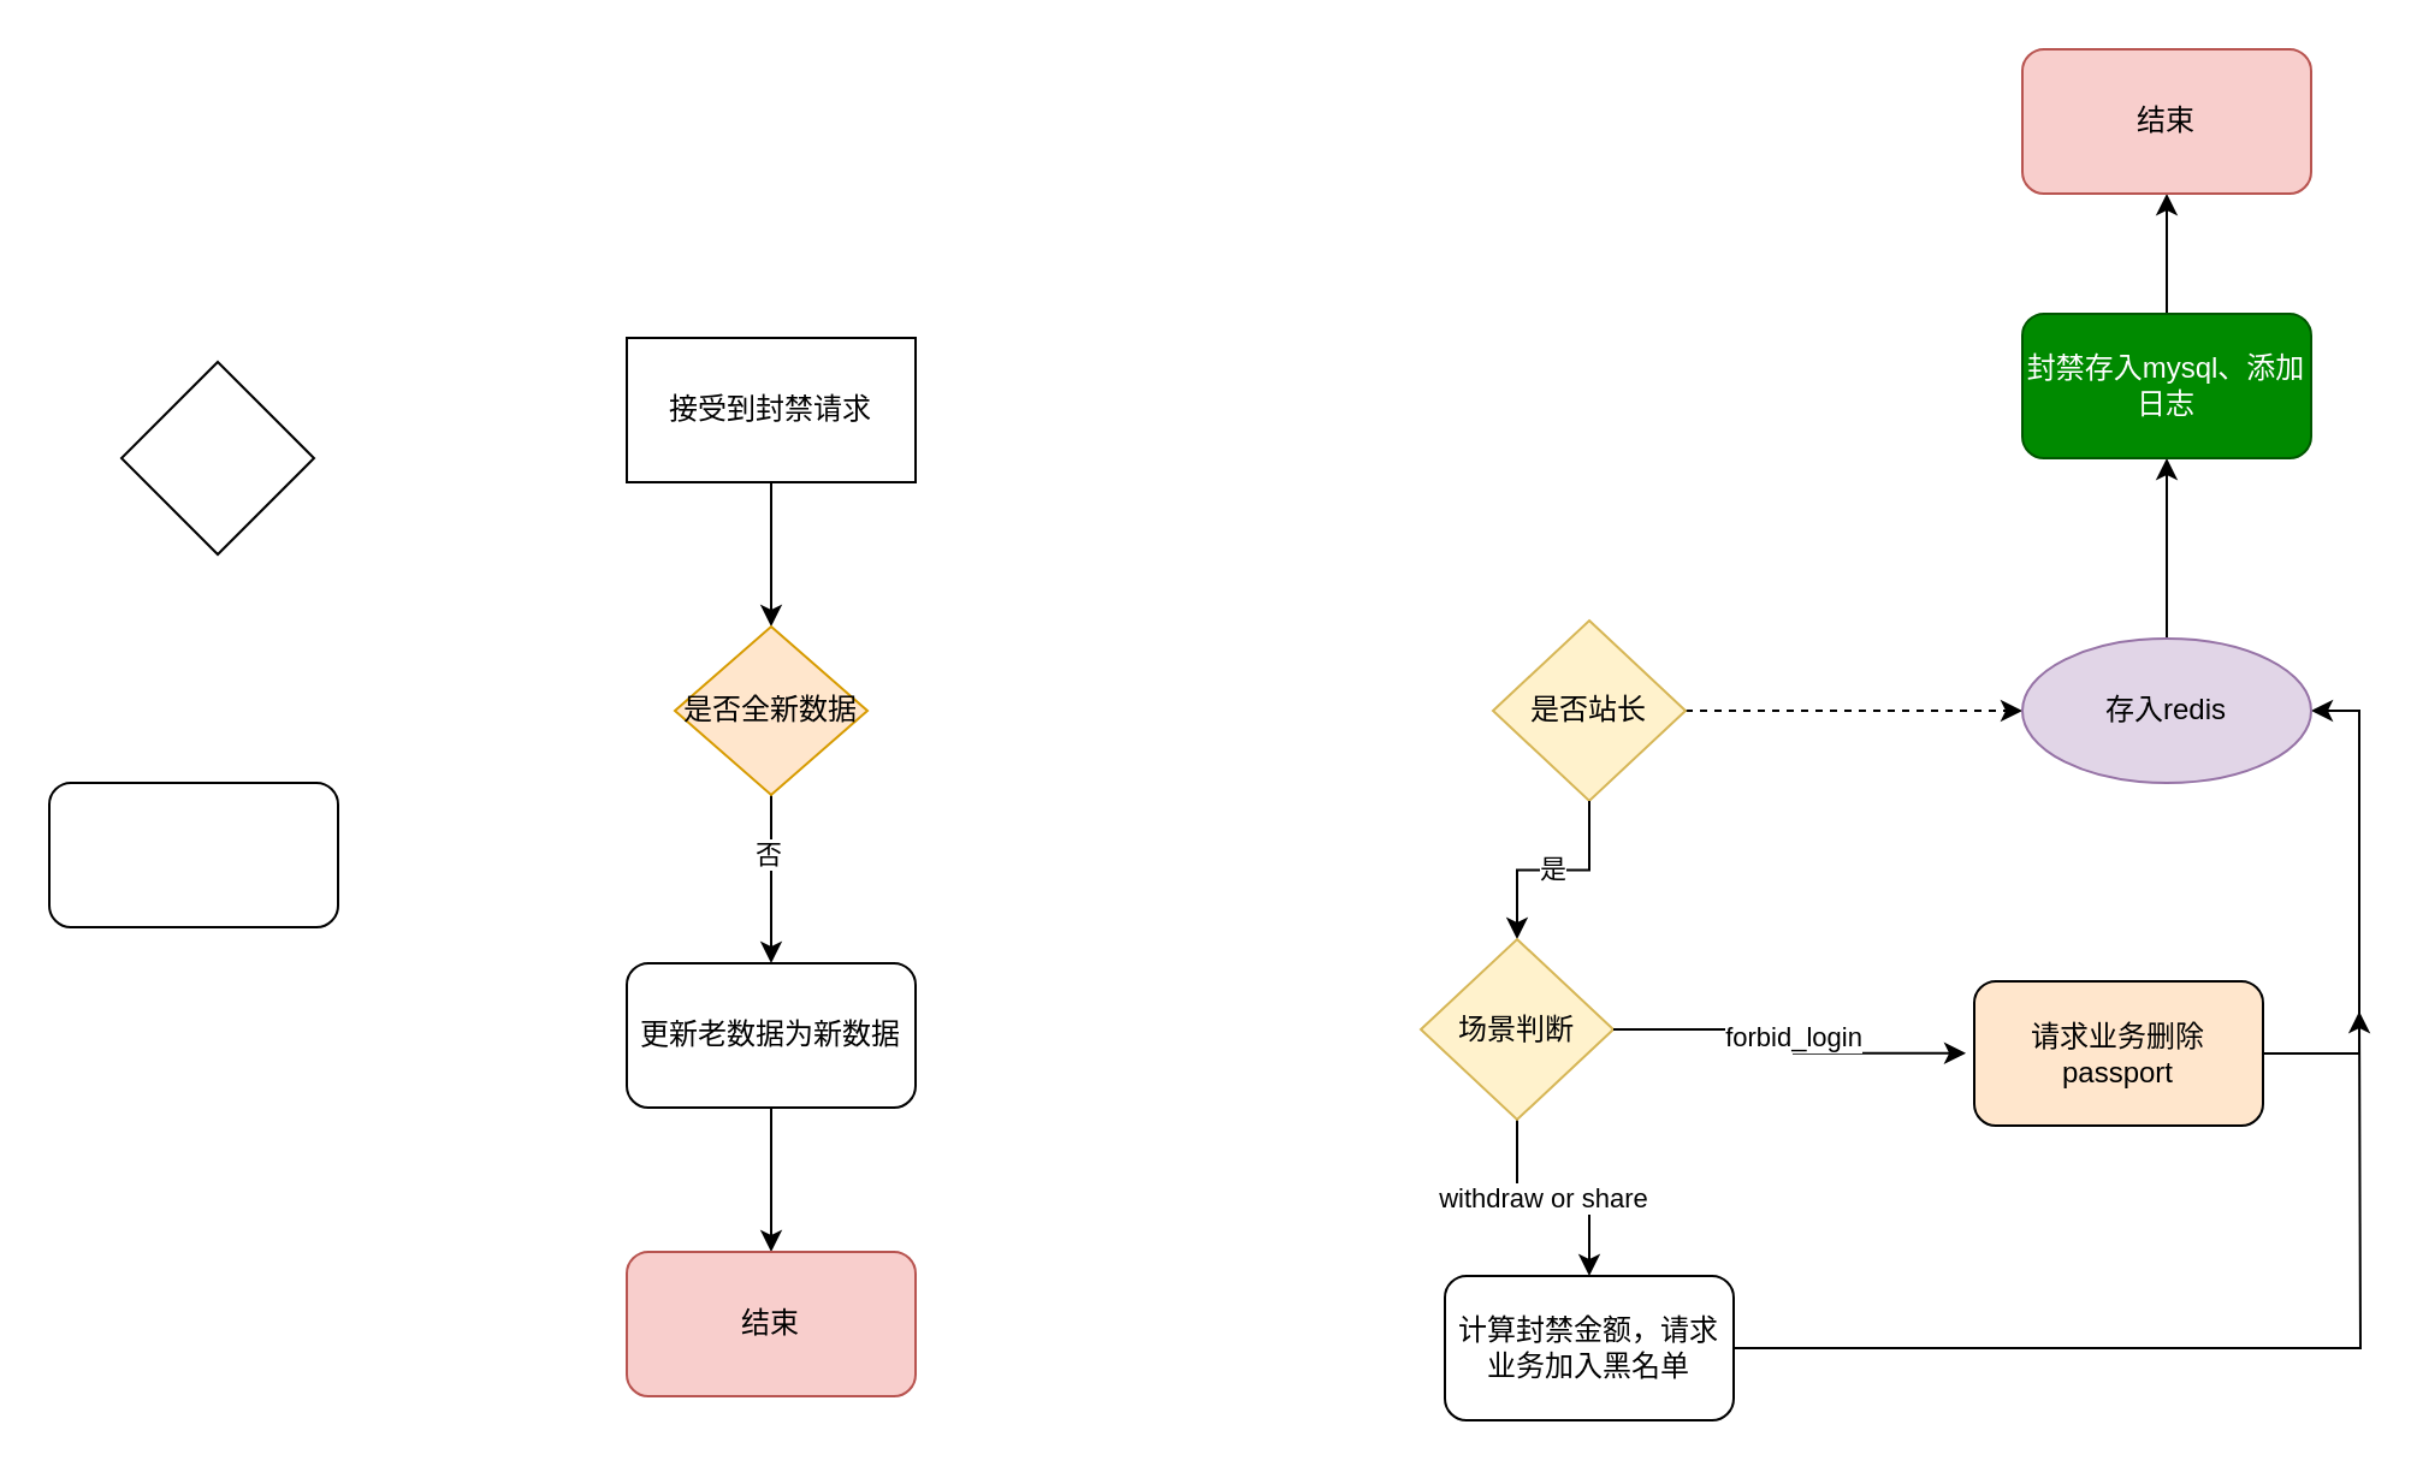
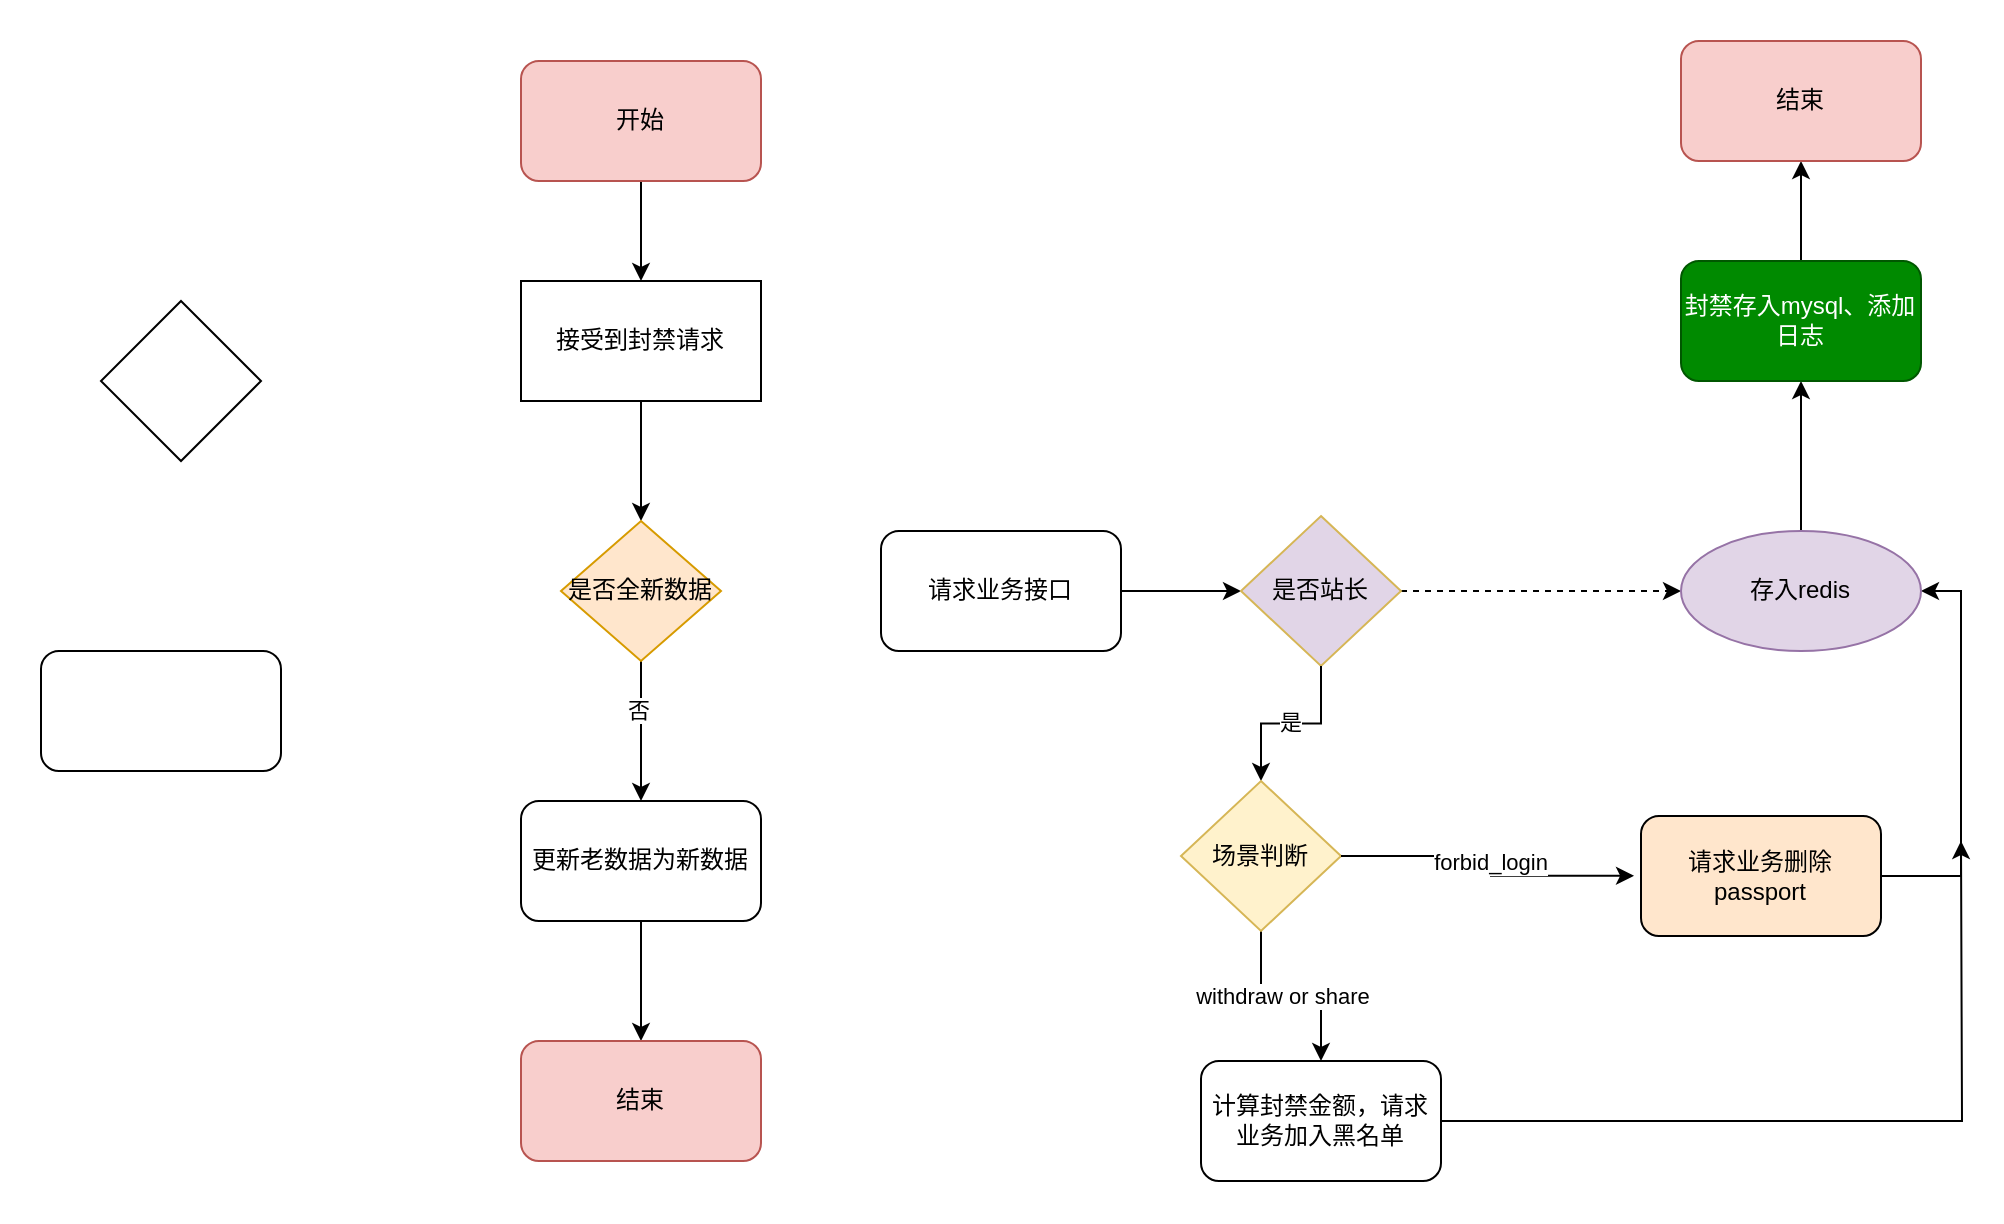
+ <mxCell id="15" value="开始" style="rounded=1;whiteSpace=wrap;html=1;fillColor=#f8cecc;strokeColor=#b85450;" vertex="1" parent="1"><mxGeometry x="260" y="30" width="120" height="60" as="geometry" /></mxCell>
+ <mxCell id="14" style="edgeStyle=orthogonalEdgeStyle;rounded=0;orthogonalLoop=1;jettySize=auto;html=1;exitX=0.5;exitY=1;exitDx=0;exitDy=0;entryX=0.5;entryY=0;entryDx=0;entryDy=0;" edge="1" parent="1" source="15" target="3"><mxGeometry relative="1" as="geometry" /></mxCell>
+ <mxCell id="10" value="请求业务接口" style="rounded=1;whiteSpace=wrap;html=1;" vertex="1" parent="1"><mxGeometry x="440" y="265" width="120" height="60" as="geometry" /></mxCell>
+ <mxCell id="9" style="edgeStyle=orthogonalEdgeStyle;rounded=0;orthogonalLoop=1;jettySize=auto;html=1;exitX=1;exitY=0.5;exitDx=0;exitDy=0;" edge="1" parent="1" source="10" target="12"><mxGeometry relative="1" as="geometry"><mxPoint x="600" y="295" as="targetPoint" /></mxGeometry></mxCell>
- <mxCell id="12" value="是否站长" style="rhombus;whiteSpace=wrap;html=1;fillColor=#fff2cc;strokeColor=#d6b656;" vertex="1" parent="1"><mxGeometry x="620" y="257.5" width="80" height="75" as="geometry" /></mxCell>
+ <mxCell id="12" value="是否站长" style="rhombus;whiteSpace=wrap;html=1;fillColor=#e1d5e7;strokeColor=#d6b656;" vertex="1" parent="1"><mxGeometry x="620" y="257.5" width="80" height="75" as="geometry" /></mxCell>
